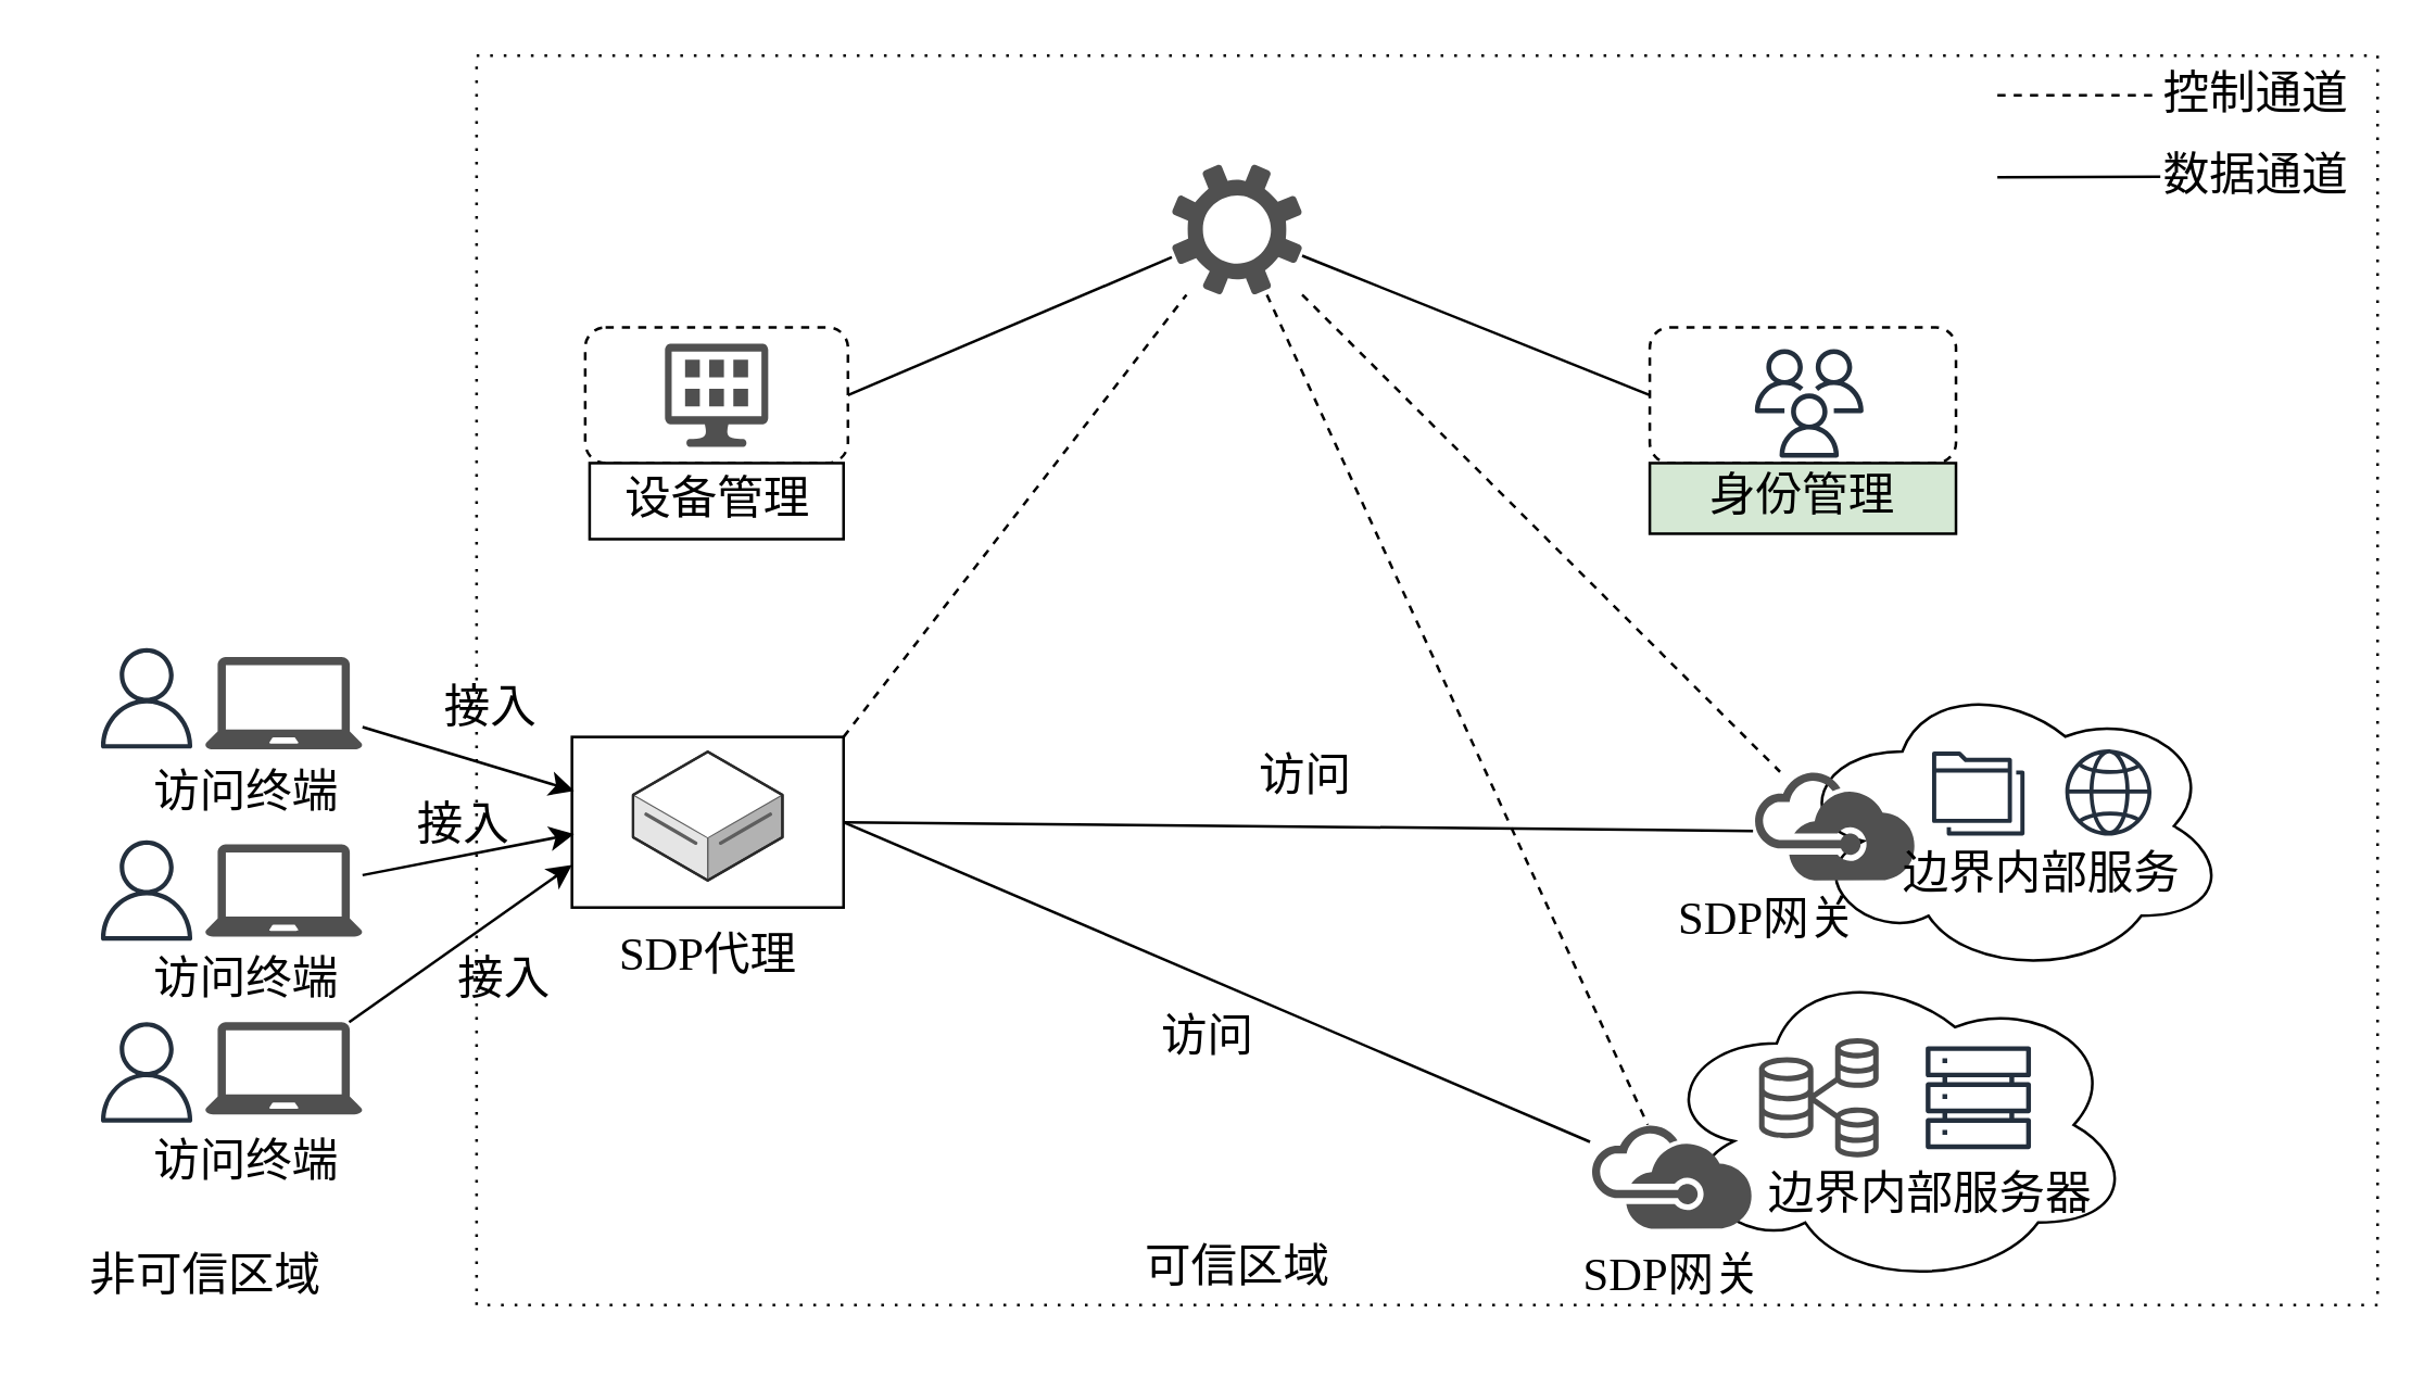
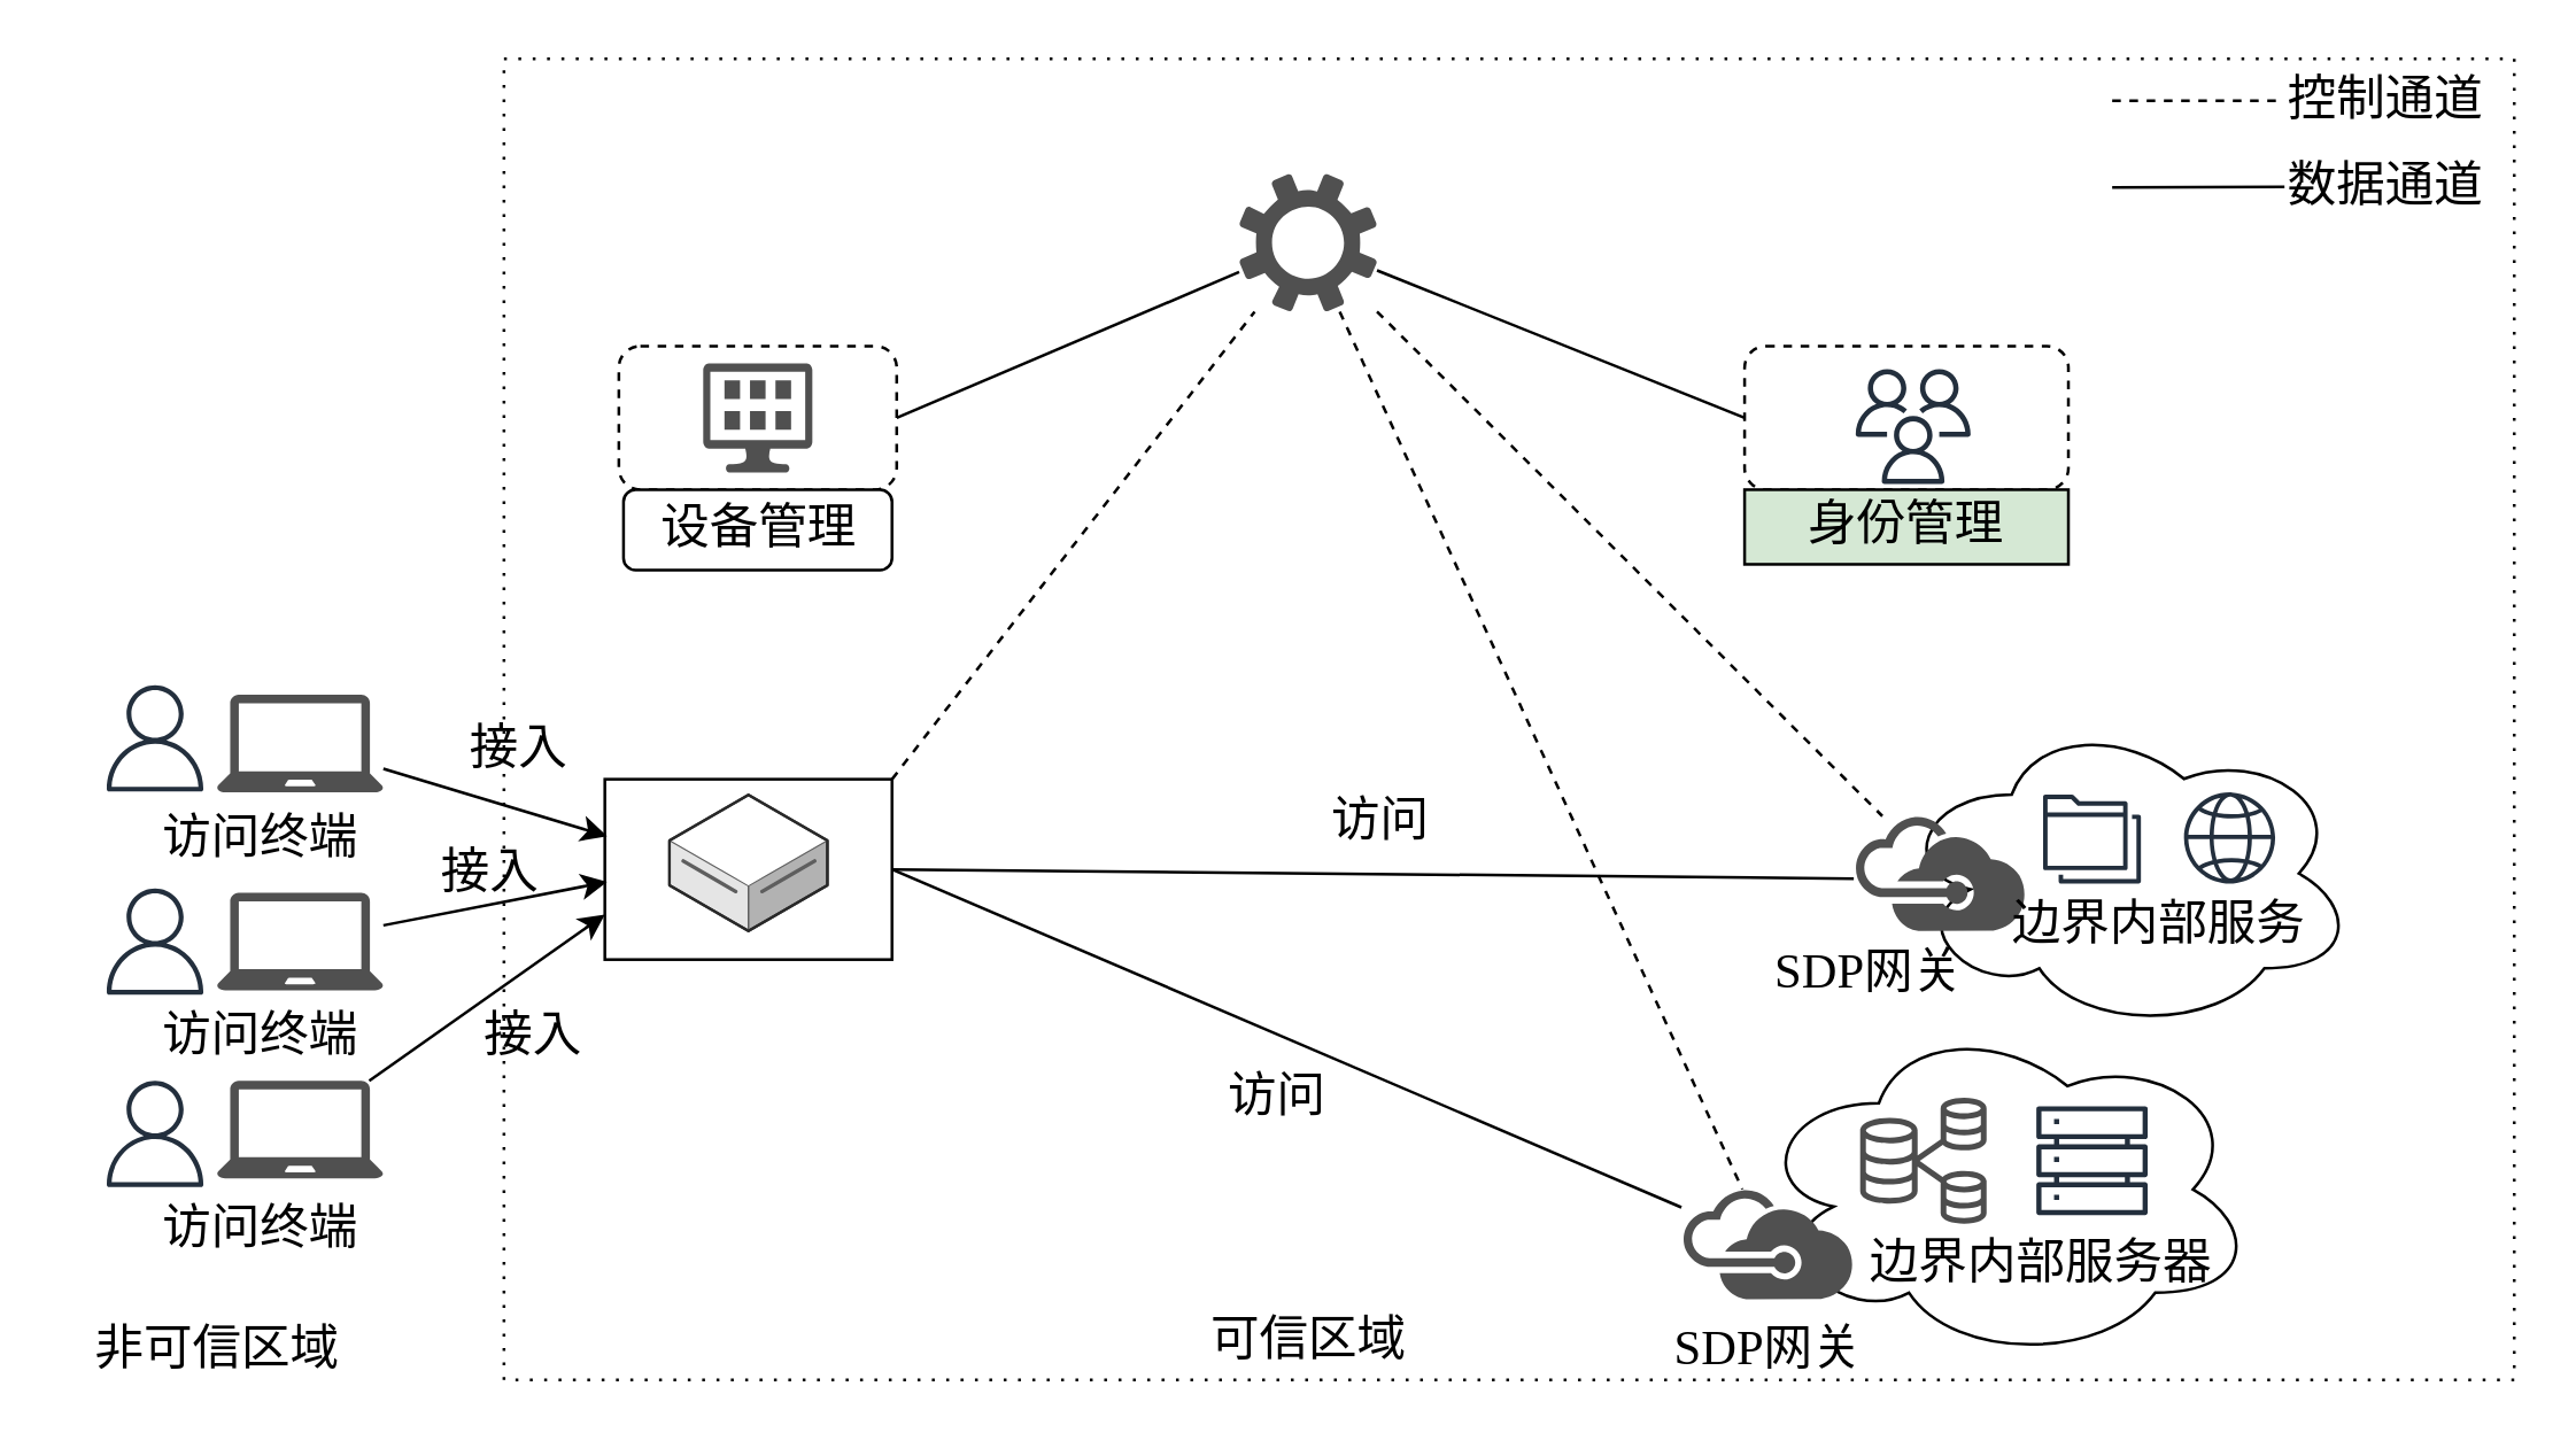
- <mxCell id="32" value="设备管理" style="rounded=0;whiteSpace=wrap;html=1;fontSize=17;" parent="1" vertex="1"><mxGeometry x="216.62" y="170" width="93.5" height="28" as="geometry" /></mxCell>
+ <mxCell id="32" value="设备管理" style="whiteSpace=wrap;html=1;fontSize=17;rounded=1;" parent="1" vertex="1"><mxGeometry x="216.62" y="170" width="93.5" height="28" as="geometry" /></mxCell>
- <mxCell id="24" value="&lt;font style=&quot;font-size: 17px;&quot;&gt;&lt;font face=&quot;Times New Roman&quot; style=&quot;font-size: 17px;&quot;&gt;SDP代理&lt;/font&gt;&lt;/font&gt;" style="text;html=1;align=center;verticalAlign=middle;resizable=0;points=[];autosize=1;strokeColor=none;fillColor=none;fontSize=17;" parent="1" vertex="1"><mxGeometry x="215.12" y="337.19" width="90" height="30" as="geometry" /></mxCell>
